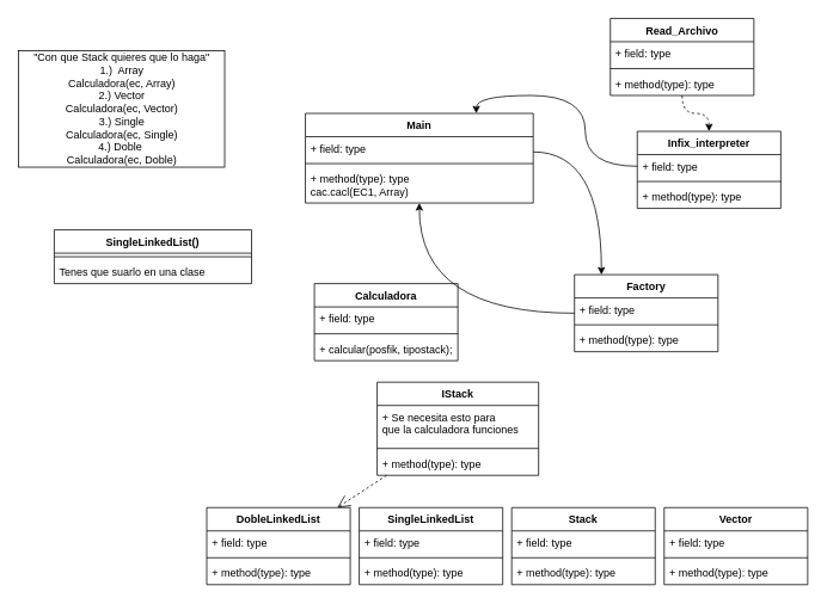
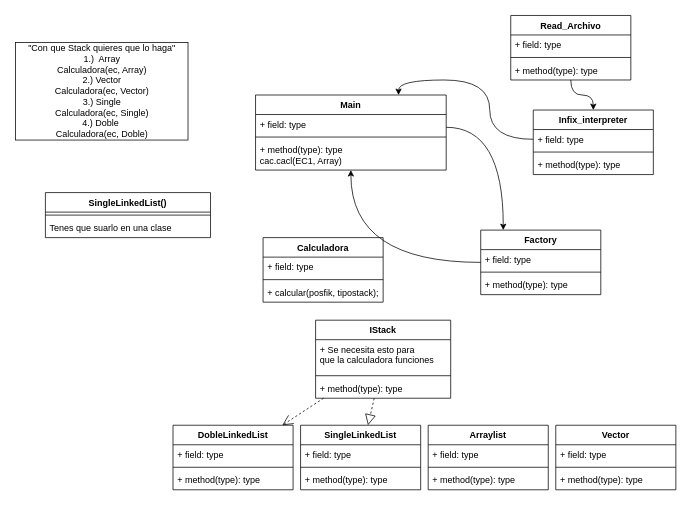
- <mxCell id="27" style="edgeStyle=orthogonalEdgeStyle;curved=1;rounded=0;orthogonalLoop=1;jettySize=auto;html=1;dashed=1;" edge="1" parent="1" source="28" target="23"><mxGeometry relative="1" as="geometry" /></mxCell>
+ <mxCell id="27" style="edgeStyle=orthogonalEdgeStyle;curved=1;rounded=0;orthogonalLoop=1;jettySize=auto;html=1;" edge="1" parent="1" source="28" target="23"><mxGeometry relative="1" as="geometry" /></mxCell>
+ <mxCell id="49" value="" style="endArrow=block;dashed=1;endFill=0;endSize=12;html=1;rounded=0;" edge="1" parent="1" source="15" target="11"><mxGeometry width="160" relative="1" as="geometry"><mxPoint x="440.611" y="540" as="sourcePoint" /><mxPoint x="385.649" y="576" as="targetPoint" /></mxGeometry></mxCell>
- <mxCell id="40" value="Stack" style="swimlane;fontStyle=1;align=center;verticalAlign=top;childLayout=stackLayout;horizontal=1;startSize=26;horizontalStack=0;resizeParent=1;resizeParentMax=0;resizeLast=0;collapsible=1;marginBottom=0;" vertex="1" parent="1"><mxGeometry x="570" y="566" width="160" height="86" as="geometry" /></mxCell>
+ <mxCell id="40" value="Arraylist" style="swimlane;fontStyle=1;align=center;verticalAlign=top;childLayout=stackLayout;horizontal=1;startSize=26;horizontalStack=0;resizeParent=1;resizeParentMax=0;resizeLast=0;collapsible=1;marginBottom=0;" vertex="1" parent="1"><mxGeometry x="570" y="566" width="160" height="86" as="geometry" /></mxCell>
